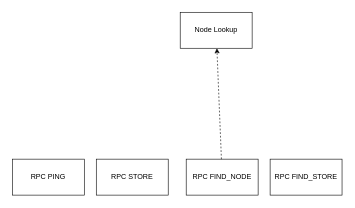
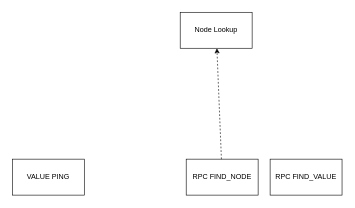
- <mxCell id="2" value="RPC PING" style="rounded=0;whiteSpace=wrap;html=1;" vertex="1" parent="1"><mxGeometry x="20" y="265" width="120" height="60" as="geometry" /></mxCell>
+ <mxCell id="2" value="VALUE PING" style="rounded=0;whiteSpace=wrap;html=1;" vertex="1" parent="1"><mxGeometry x="20" y="265" width="120" height="60" as="geometry" /></mxCell>
- <mxCell id="3" value="RPC STORE" style="rounded=0;whiteSpace=wrap;html=1;" vertex="1" parent="1"><mxGeometry x="160" y="265" width="120" height="60" as="geometry" /></mxCell>
- <mxCell id="5" value="RPC FIND_STORE" style="rounded=0;whiteSpace=wrap;html=1;" vertex="1" parent="1"><mxGeometry x="450" y="265" width="120" height="60" as="geometry" /></mxCell>
+ <mxCell id="5" value="RPC FIND_VALUE" style="rounded=0;whiteSpace=wrap;html=1;" vertex="1" parent="1"><mxGeometry x="450" y="265" width="120" height="60" as="geometry" /></mxCell>
